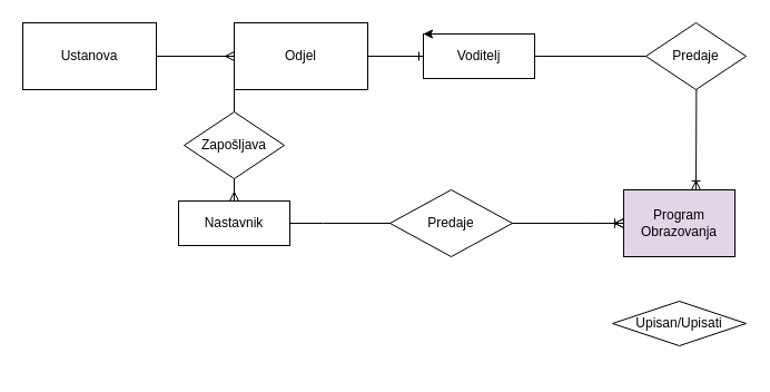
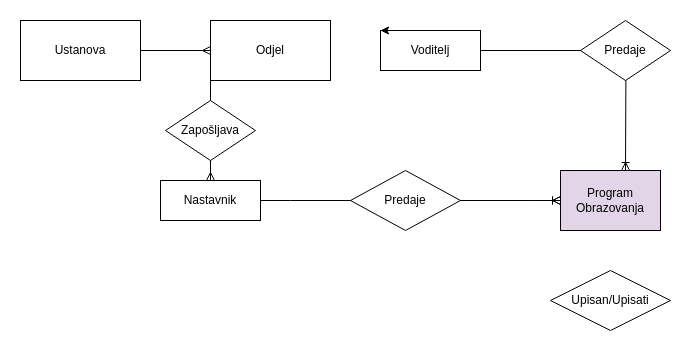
- <mxCell id="7" value="" style="edgeStyle=entityRelationEdgeStyle;fontSize=12;html=1;endArrow=ERone;endFill=1;rounded=0;exitX=1;exitY=0.5;exitDx=0;exitDy=0;entryX=0;entryY=0.5;entryDx=0;entryDy=0;" edge="1" parent="1" source="3" target="4"><mxGeometry width="100" height="100" relative="1" as="geometry"><mxPoint x="340" y="160" as="sourcePoint" /><mxPoint x="440" y="60" as="targetPoint" /></mxGeometry></mxCell>
- <mxCell id="17" value="Upisan/Upisati" style="shape=rhombus;perimeter=rhombusPerimeter;whiteSpace=wrap;html=1;align=center;" vertex="1" parent="1"><mxGeometry x="550" y="270" width="120" height="40" as="geometry" /></mxCell>
+ <mxCell id="17" value="Upisan/Upisati" style="shape=rhombus;perimeter=rhombusPerimeter;whiteSpace=wrap;html=1;align=center;" vertex="1" parent="1"><mxGeometry x="550" y="270" width="120" height="60" as="geometry" /></mxCell>
